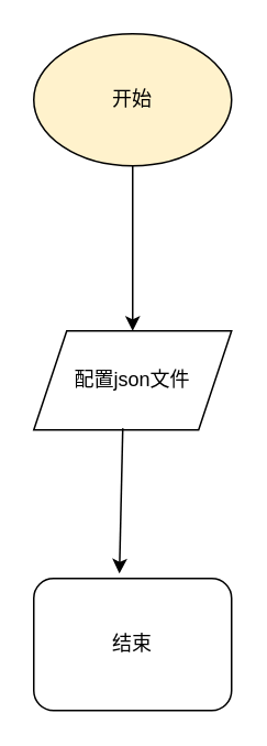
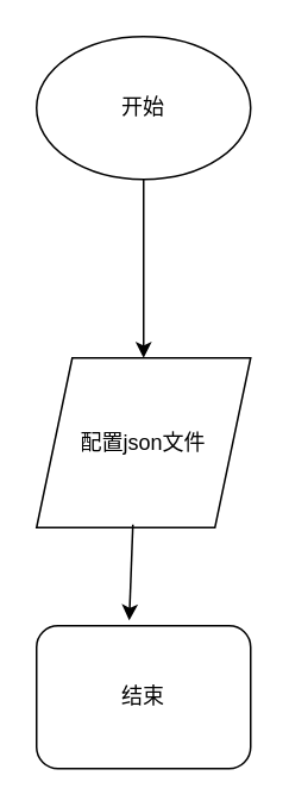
- <mxCell id="2" value="开始" style="ellipse;whiteSpace=wrap;html=1;fillColor=#fff2cc;" vertex="1" parent="1"><mxGeometry x="20" y="20" width="120" height="80" as="geometry" /></mxCell>
+ <mxCell id="2" value="开始" style="ellipse;whiteSpace=wrap;html=1;" vertex="1" parent="1"><mxGeometry x="20" y="20" width="120" height="80" as="geometry" /></mxCell>
- <mxCell id="4" value="配置json文件" style="shape=parallelogram;perimeter=parallelogramPerimeter;whiteSpace=wrap;html=1;fixedSize=1;" vertex="1" parent="1"><mxGeometry x="20" y="200" width="120" height="60" as="geometry" /></mxCell>
+ <mxCell id="4" value="配置json文件" style="shape=parallelogram;perimeter=parallelogramPerimeter;whiteSpace=wrap;html=1;fixedSize=1;" vertex="1" parent="1"><mxGeometry x="20" y="200" width="120" height="95" as="geometry" /></mxCell>
